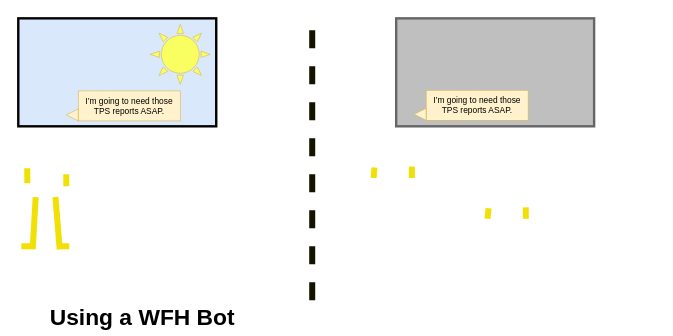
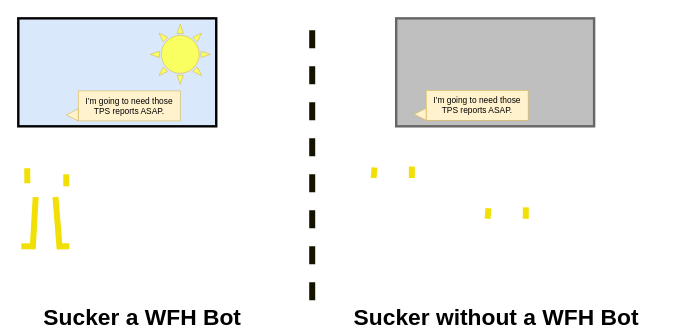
- <mxCell id="54" value="&lt;b&gt;&lt;font style=&quot;font-size: 38px&quot;&gt;Using a WFH Bot&lt;/font&gt;&lt;/b&gt;" style="text;html=1;strokeColor=none;fillColor=none;align=center;verticalAlign=middle;whiteSpace=wrap;rounded=0;" vertex="1" parent="1"><mxGeometry x="30" y="518" width="414" height="20" as="geometry" /></mxCell>
+ <mxCell id="54" value="&lt;b&gt;&lt;font style=&quot;font-size: 38px&quot;&gt;Sucker a WFH Bot&lt;/font&gt;&lt;/b&gt;" style="text;html=1;strokeColor=none;fillColor=none;align=center;verticalAlign=middle;whiteSpace=wrap;rounded=0;" vertex="1" parent="1"><mxGeometry x="30" y="518" width="414" height="20" as="geometry" /></mxCell>
+ <mxCell id="55" value="&lt;b&gt;&lt;font style=&quot;font-size: 38px&quot;&gt;Sucker without a WFH Bot&lt;/font&gt;&lt;/b&gt;" style="text;html=1;strokeColor=none;fillColor=none;align=center;verticalAlign=middle;whiteSpace=wrap;rounded=0;" vertex="1" parent="1"><mxGeometry x="580" y="518" width="494" height="20" as="geometry" /></mxCell>
